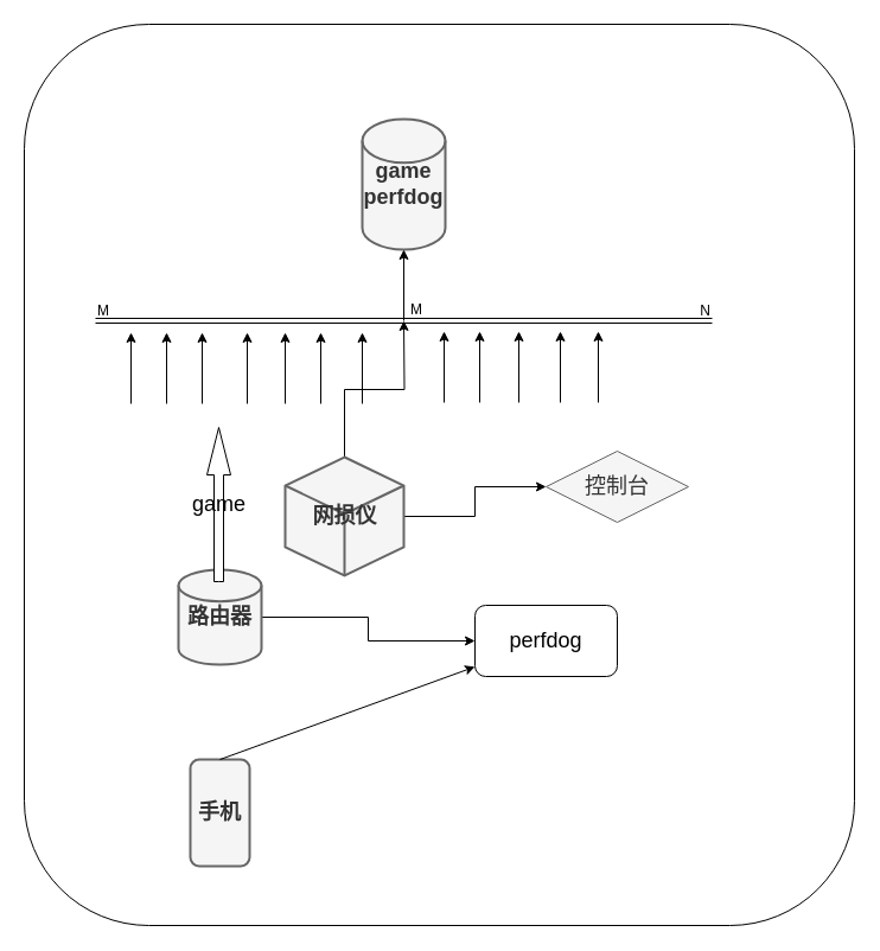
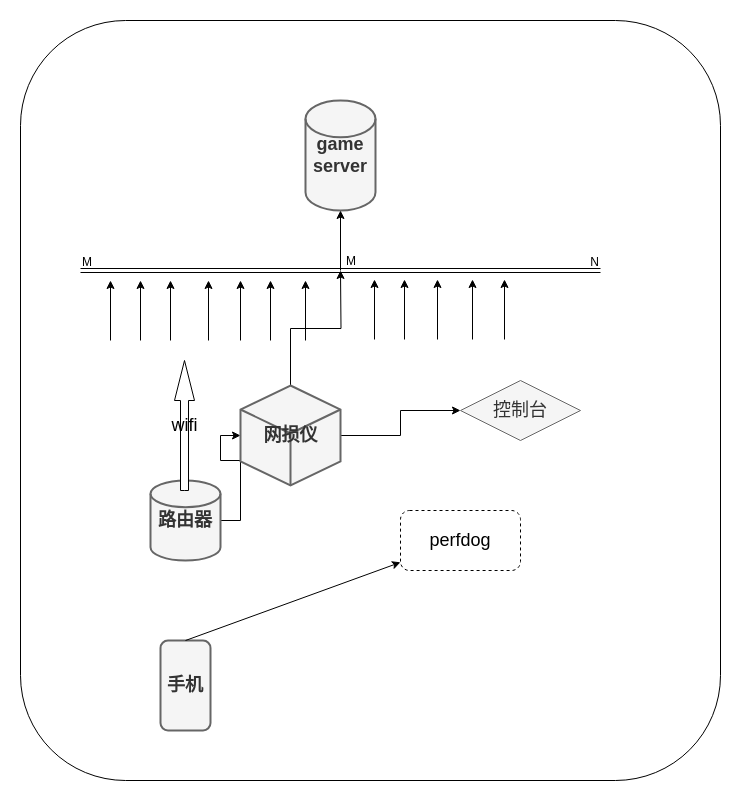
- <mxCell id="14" value="&lt;font style=&quot;font-size: 18px;&quot;&gt;&lt;b&gt;game perfdog&lt;/b&gt;&lt;/font&gt;" style="strokeWidth=2;html=1;shape=mxgraph.flowchart.database;whiteSpace=wrap;fillColor=#f5f5f5;fontColor=#333333;strokeColor=#666666;" vertex="1" parent="1"><mxGeometry x="305" y="100" width="70" height="110" as="geometry" /></mxCell>
+ <mxCell id="14" value="&lt;font style=&quot;font-size: 18px;&quot;&gt;&lt;b&gt;game server&lt;/b&gt;&lt;/font&gt;" style="strokeWidth=2;html=1;shape=mxgraph.flowchart.database;whiteSpace=wrap;fillColor=#f5f5f5;fontColor=#333333;strokeColor=#666666;" vertex="1" parent="1"><mxGeometry x="305" y="100" width="70" height="110" as="geometry" /></mxCell>
- <mxCell id="10" value="&lt;font style=&quot;font-size: 18px;&quot;&gt;game&lt;/font&gt;" style="html=1;shadow=0;dashed=0;align=center;verticalAlign=middle;shape=mxgraph.arrows2.arrow;dy=0.6;dx=40;direction=north;notch=0;" vertex="1" parent="1"><mxGeometry x="174" y="360" width="20" height="130" as="geometry" /></mxCell>
+ <mxCell id="10" value="&lt;font style=&quot;font-size: 18px;&quot;&gt;wifi&lt;/font&gt;" style="html=1;shadow=0;dashed=0;align=center;verticalAlign=middle;shape=mxgraph.arrows2.arrow;dy=0.6;dx=40;direction=north;notch=0;" vertex="1" parent="1"><mxGeometry x="174" y="360" width="20" height="130" as="geometry" /></mxCell>
- <mxCell id="3" style="edgeStyle=orthogonalEdgeStyle;rounded=0;orthogonalLoop=1;jettySize=auto;html=1;" edge="1" parent="1" source="4" target="30"><mxGeometry relative="1" as="geometry" /></mxCell>
+ <mxCell id="3" style="edgeStyle=orthogonalEdgeStyle;rounded=0;orthogonalLoop=1;jettySize=auto;html=1;" edge="1" parent="1" source="4" target="7"><mxGeometry relative="1" as="geometry" /></mxCell>
- <mxCell id="30" value="&lt;font style=&quot;font-size: 18px;&quot;&gt;perfdog&lt;/font&gt;" style="rounded=1;whiteSpace=wrap;html=1;" vertex="1" parent="1"><mxGeometry x="400" y="510" width="120" height="60" as="geometry" /></mxCell>
+ <mxCell id="30" value="&lt;font style=&quot;font-size: 18px;&quot;&gt;perfdog&lt;/font&gt;" style="rounded=1;whiteSpace=wrap;html=1;dashed=1;" vertex="1" parent="1"><mxGeometry x="400" y="510" width="120" height="60" as="geometry" /></mxCell>
